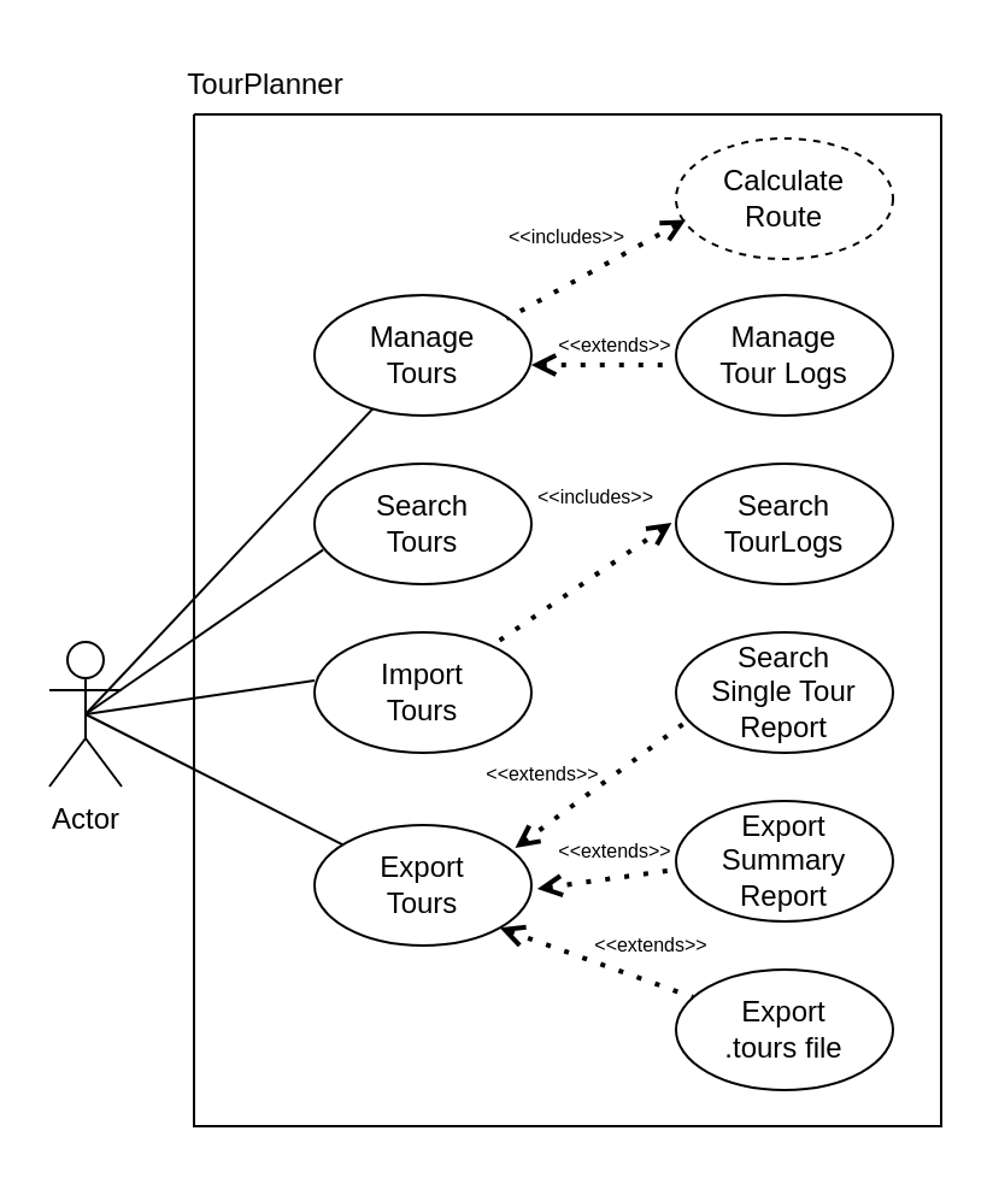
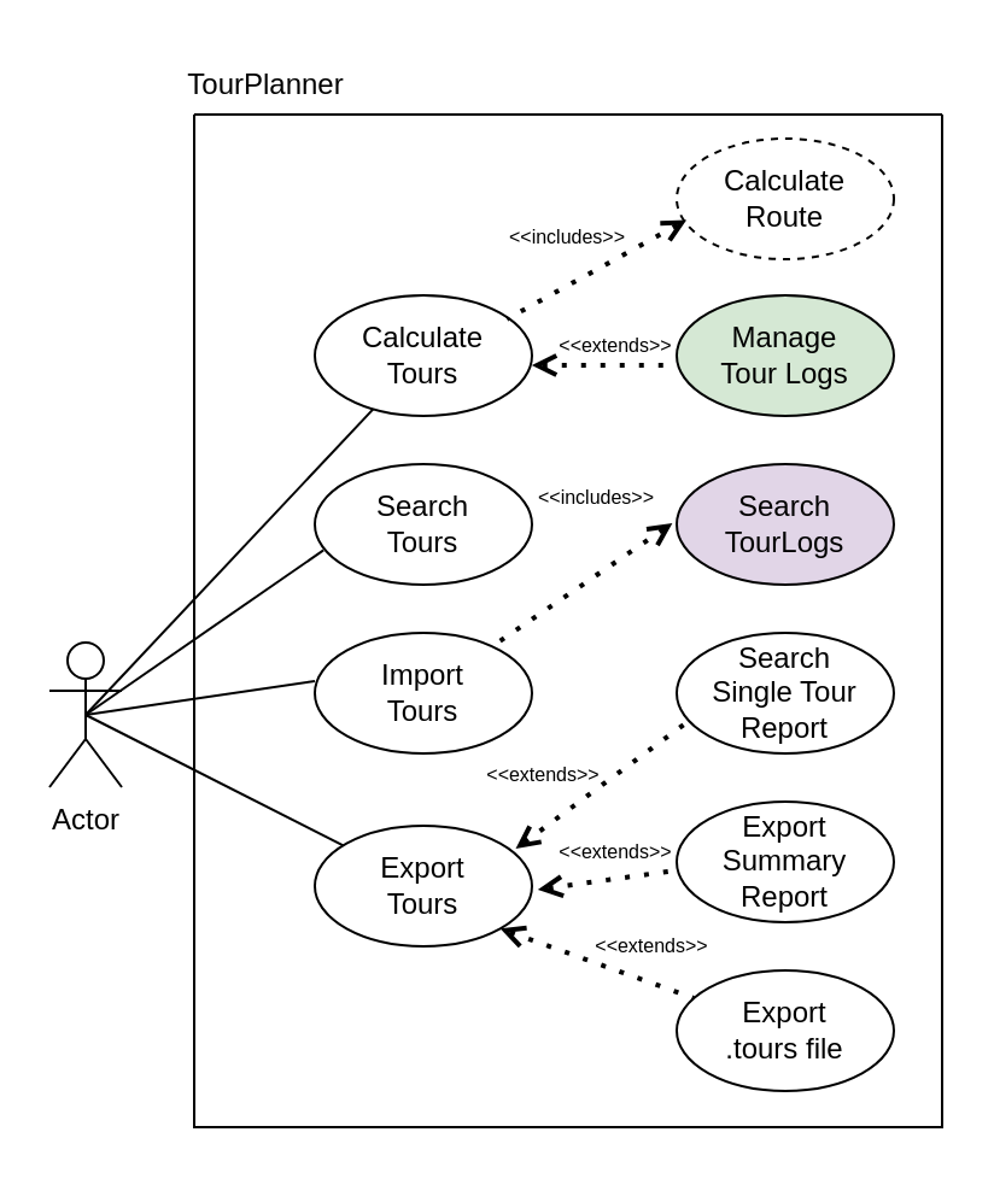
- <mxCell id="3" value="&lt;div&gt;Manage&lt;/div&gt;&lt;div&gt;Tours&lt;/div&gt;" style="ellipse;whiteSpace=wrap;html=1;" vertex="1" parent="2"><mxGeometry x="50" y="75" width="90" height="50" as="geometry" /></mxCell>
+ <mxCell id="3" value="&lt;div&gt;Calculate&lt;/div&gt;&lt;div&gt;Tours&lt;/div&gt;" style="ellipse;whiteSpace=wrap;html=1;" vertex="1" parent="2"><mxGeometry x="50" y="75" width="90" height="50" as="geometry" /></mxCell>
- <mxCell id="4" value="&lt;div&gt;Manage&lt;/div&gt;&lt;div&gt;Tour Logs&lt;/div&gt;" style="ellipse;whiteSpace=wrap;html=1;" vertex="1" parent="2"><mxGeometry x="200" y="75" width="90" height="50" as="geometry" /></mxCell>
+ <mxCell id="4" value="&lt;div&gt;Manage&lt;/div&gt;&lt;div&gt;Tour Logs&lt;/div&gt;" style="ellipse;whiteSpace=wrap;html=1;fillColor=#d5e8d4;" vertex="1" parent="2"><mxGeometry x="200" y="75" width="90" height="50" as="geometry" /></mxCell>
- <mxCell id="11" value="&lt;div&gt;Search&lt;/div&gt;&lt;div&gt;TourLogs&lt;/div&gt;" style="ellipse;whiteSpace=wrap;html=1;" vertex="1" parent="2"><mxGeometry x="200" y="145" width="90" height="50" as="geometry" /></mxCell>
+ <mxCell id="11" value="&lt;div&gt;Search&lt;/div&gt;&lt;div&gt;TourLogs&lt;/div&gt;" style="ellipse;whiteSpace=wrap;html=1;fillColor=#e1d5e7;" vertex="1" parent="2"><mxGeometry x="200" y="145" width="90" height="50" as="geometry" /></mxCell>
